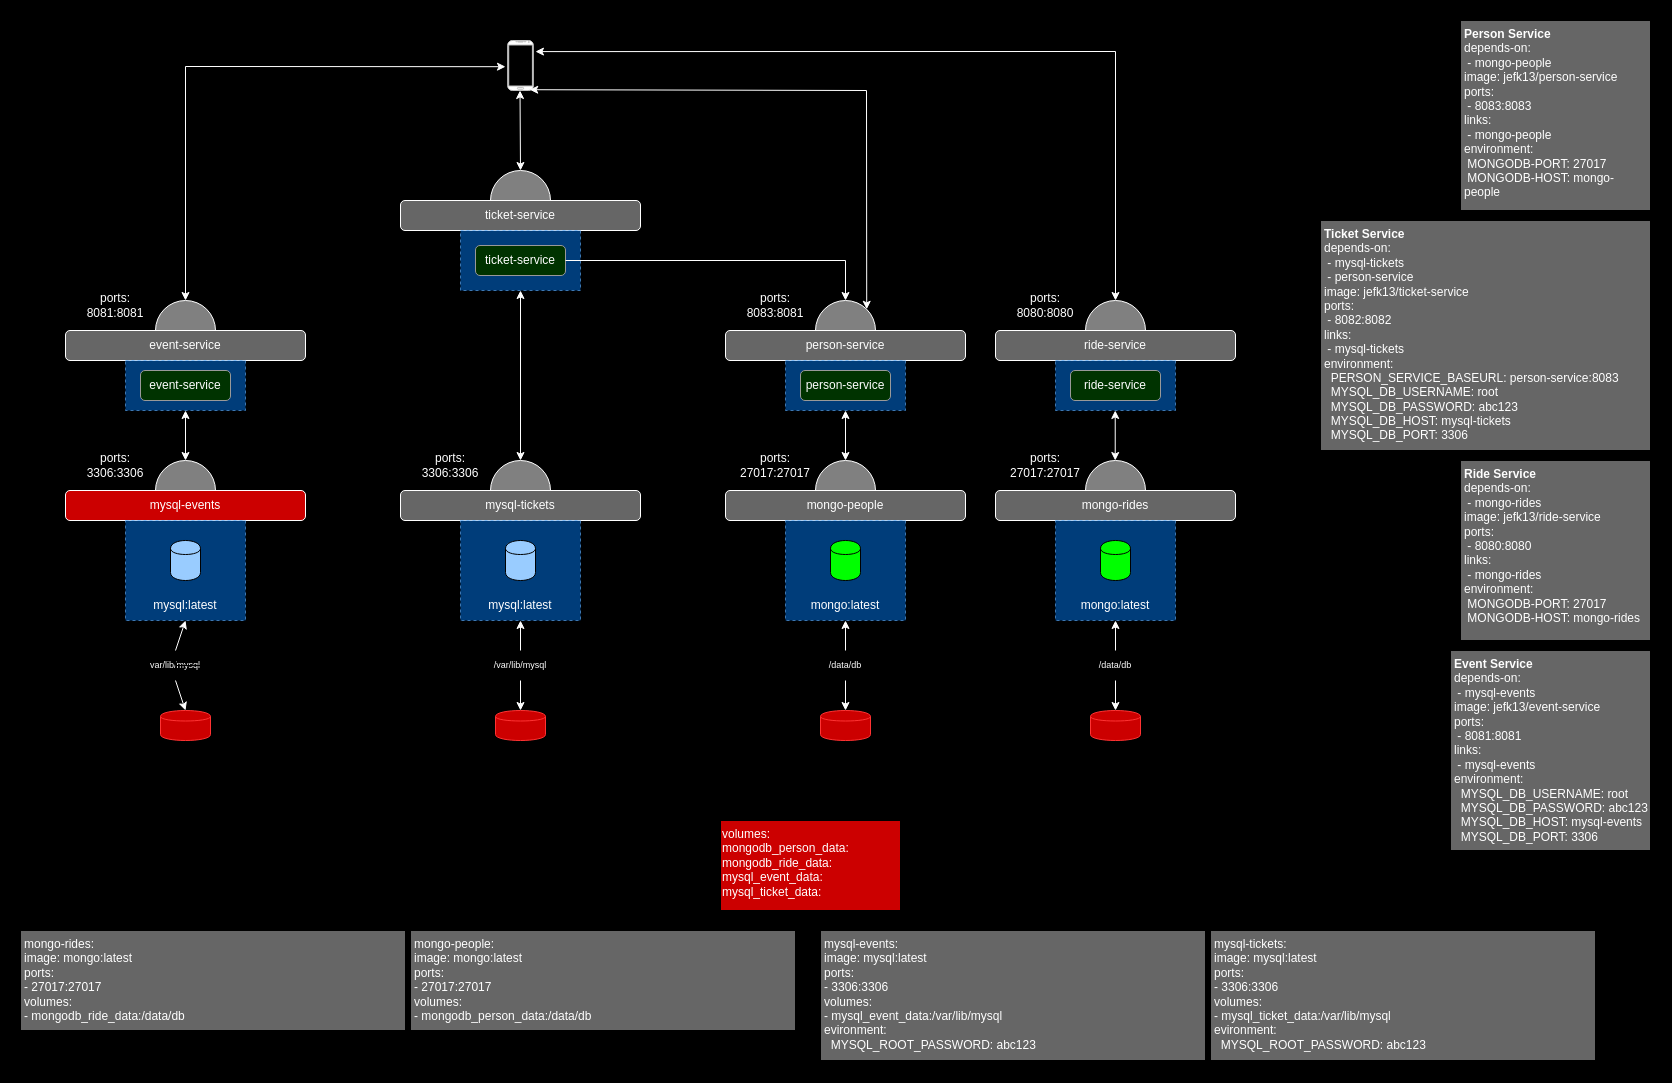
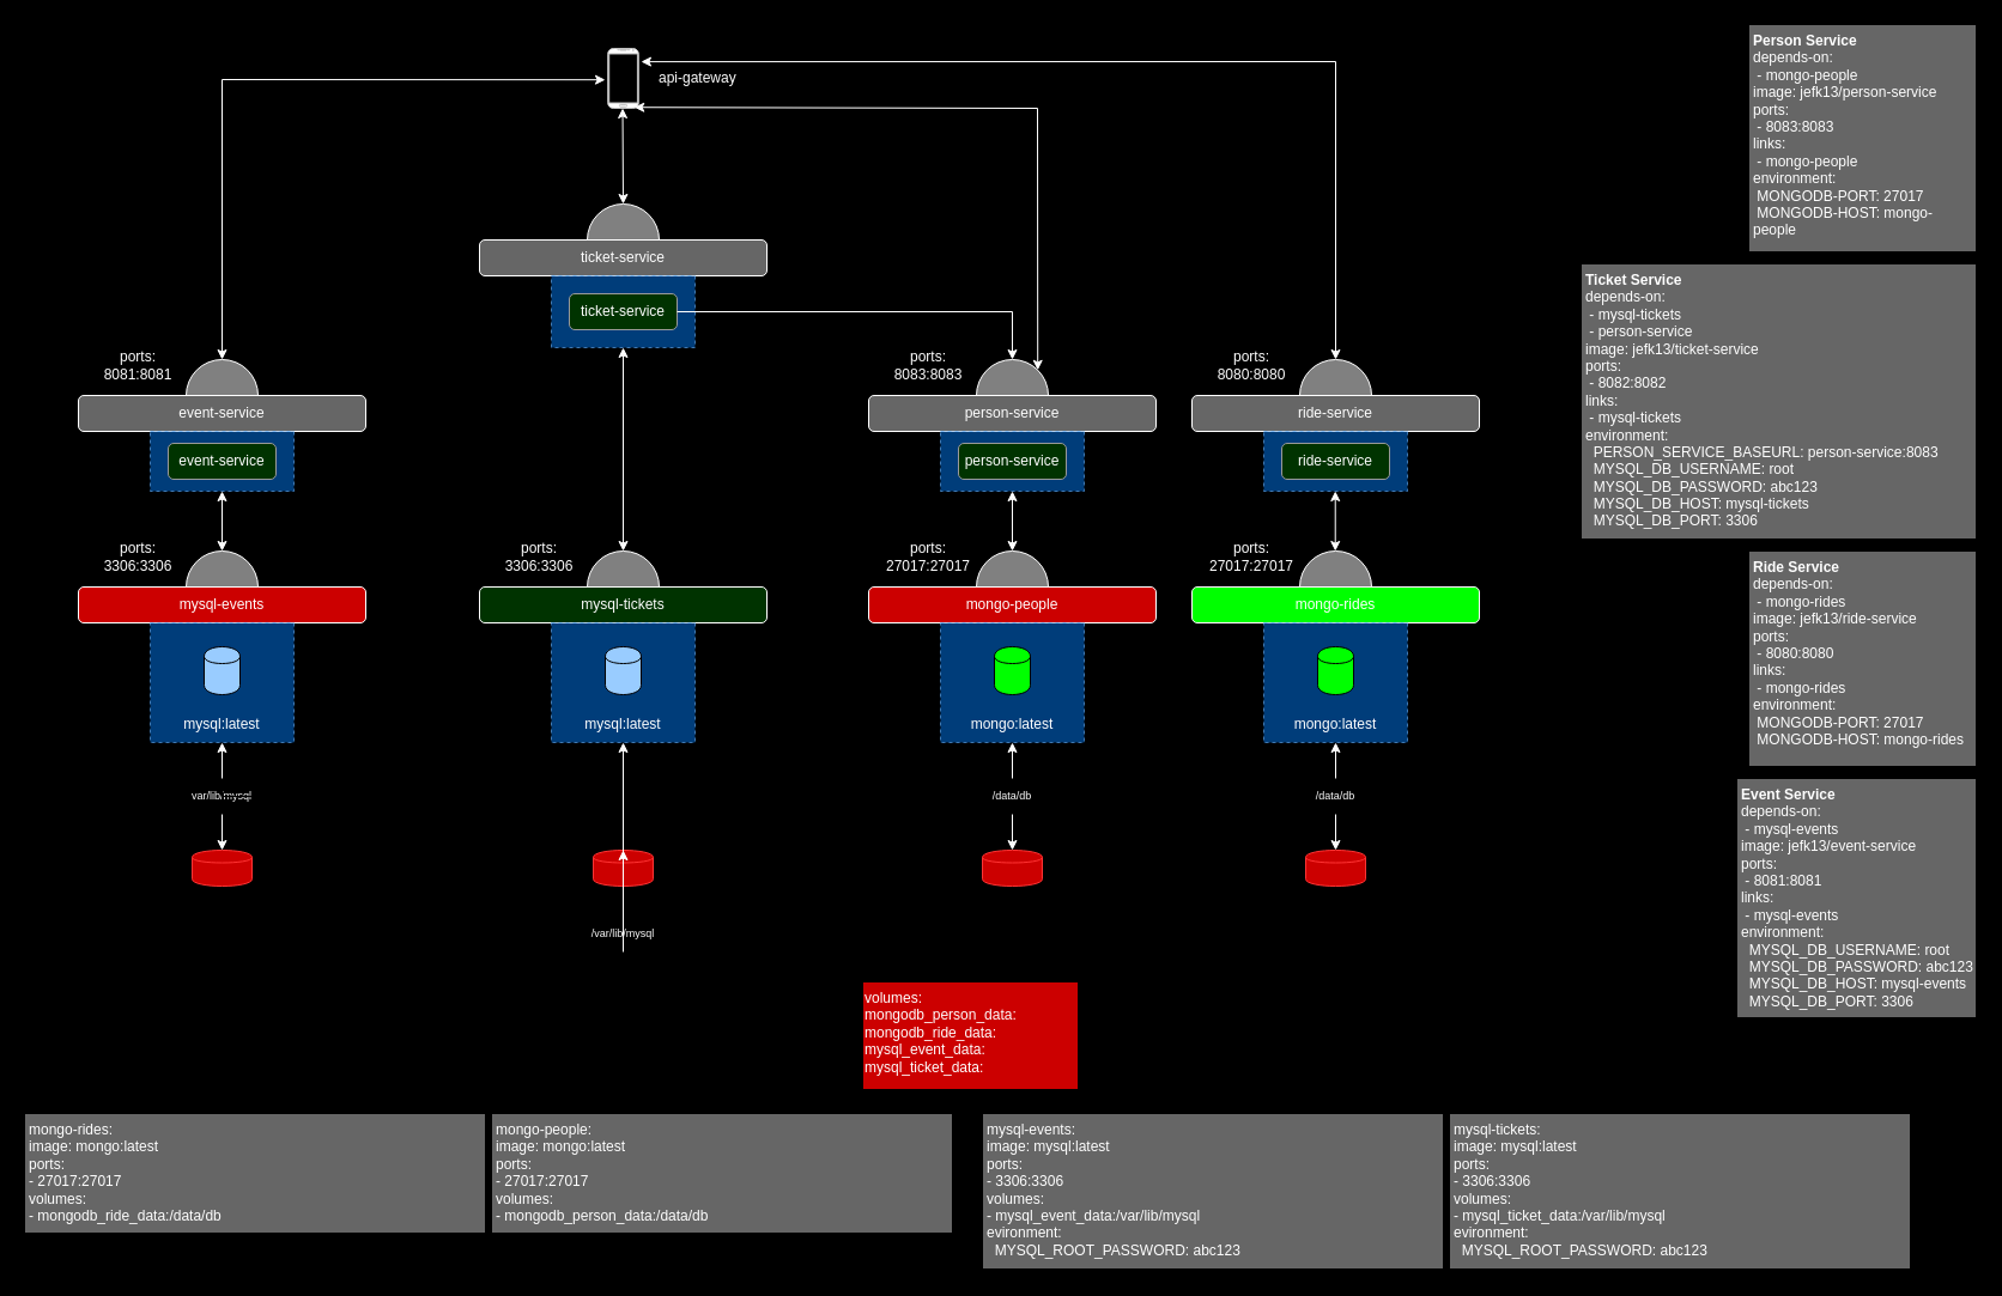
+ <mxCell id="84" value="&lt;font color=&quot;#ffffff&quot;&gt;api-gateway&lt;span style=&quot;white-space: pre;&quot;&gt;&#09;&lt;/span&gt;&lt;/font&gt;" style="text;html=1;align=center;verticalAlign=middle;whiteSpace=wrap;rounded=0;" vertex="1" parent="1"><mxGeometry x="540" y="45" width="100" height="40" as="geometry" /></mxCell>
- <mxCell id="79" value="&lt;div&gt;ports:&lt;/div&gt;&lt;div&gt;8083:8081&lt;br&gt;&lt;/div&gt;" style="text;html=1;align=center;verticalAlign=middle;whiteSpace=wrap;rounded=0;fontColor=#FFFFFF;fontSize=12;" parent="1" vertex="1"><mxGeometry x="745" y="290" width="60" height="30" as="geometry" /></mxCell>
+ <mxCell id="79" value="&lt;div&gt;ports:&lt;/div&gt;&lt;div&gt;8083:8083&lt;br&gt;&lt;/div&gt;" style="text;html=1;align=center;verticalAlign=middle;whiteSpace=wrap;rounded=0;fontColor=#FFFFFF;fontSize=12;" parent="1" vertex="1"><mxGeometry x="745" y="290" width="60" height="30" as="geometry" /></mxCell>
- <mxCell id="68" value="&lt;font color=&quot;#ffffff&quot;&gt;mysql-tickets&lt;/font&gt;" style="rounded=1;whiteSpace=wrap;html=1;fillColor=#666666;strokeColor=#FFFFFF;" parent="66" vertex="1"><mxGeometry y="30" width="240" height="30" as="geometry" /></mxCell>
+ <mxCell id="68" value="&lt;font color=&quot;#ffffff&quot;&gt;mysql-tickets&lt;/font&gt;" style="rounded=1;whiteSpace=wrap;html=1;fillColor=#003300;strokeColor=#FFFFFF;" parent="66" vertex="1"><mxGeometry y="30" width="240" height="30" as="geometry" /></mxCell>
- <mxCell id="46" value="&lt;font color=&quot;#ffffff&quot;&gt;mongo-people&lt;/font&gt;" style="rounded=1;whiteSpace=wrap;html=1;fillColor=#666666;strokeColor=#FFFFFF;" parent="44" vertex="1"><mxGeometry y="30" width="240" height="30" as="geometry" /></mxCell>
+ <mxCell id="46" value="&lt;font color=&quot;#ffffff&quot;&gt;mongo-people&lt;/font&gt;" style="rounded=1;whiteSpace=wrap;html=1;fillColor=#cc0000;strokeColor=#FFFFFF;" parent="44" vertex="1"><mxGeometry y="30" width="240" height="30" as="geometry" /></mxCell>
- <mxCell id="57" value="&lt;font color=&quot;#ffffff&quot;&gt;mongo-rides&lt;/font&gt;" style="rounded=1;whiteSpace=wrap;html=1;fillColor=#666666;strokeColor=#FFFFFF;" parent="55" vertex="1"><mxGeometry y="30" width="240" height="30" as="geometry" /></mxCell>
+ <mxCell id="57" value="&lt;font color=&quot;#ffffff&quot;&gt;mongo-rides&lt;/font&gt;" style="rounded=1;whiteSpace=wrap;html=1;fillColor=#00ff00;strokeColor=#FFFFFF;" parent="55" vertex="1"><mxGeometry y="30" width="240" height="30" as="geometry" /></mxCell>
- <mxCell id="41" value="var/lib/mysql" style="text;html=1;align=center;verticalAlign=middle;whiteSpace=wrap;rounded=0;fontColor=#FFFFFF;fontSize=9;" parent="1" vertex="1"><mxGeometry x="145" y="650" width="60" height="30" as="geometry" /></mxCell>
+ <mxCell id="41" value="var/lib/mysql" style="text;html=1;align=center;verticalAlign=middle;whiteSpace=wrap;rounded=0;fontColor=#FFFFFF;fontSize=9;" parent="1" vertex="1"><mxGeometry x="155" y="650" width="60" height="30" as="geometry" /></mxCell>
- <mxCell id="74" value="/var/lib/mysql" style="text;html=1;align=center;verticalAlign=middle;whiteSpace=wrap;rounded=0;fontColor=#FFFFFF;fontSize=9;" parent="1" vertex="1"><mxGeometry x="490" y="650" width="60" height="30" as="geometry" /></mxCell>
+ <mxCell id="74" value="/var/lib/mysql" style="text;html=1;align=center;verticalAlign=middle;whiteSpace=wrap;rounded=0;fontColor=#FFFFFF;fontSize=9;" parent="1" vertex="1"><mxGeometry x="490" y="765" width="60" height="30" as="geometry" /></mxCell>
